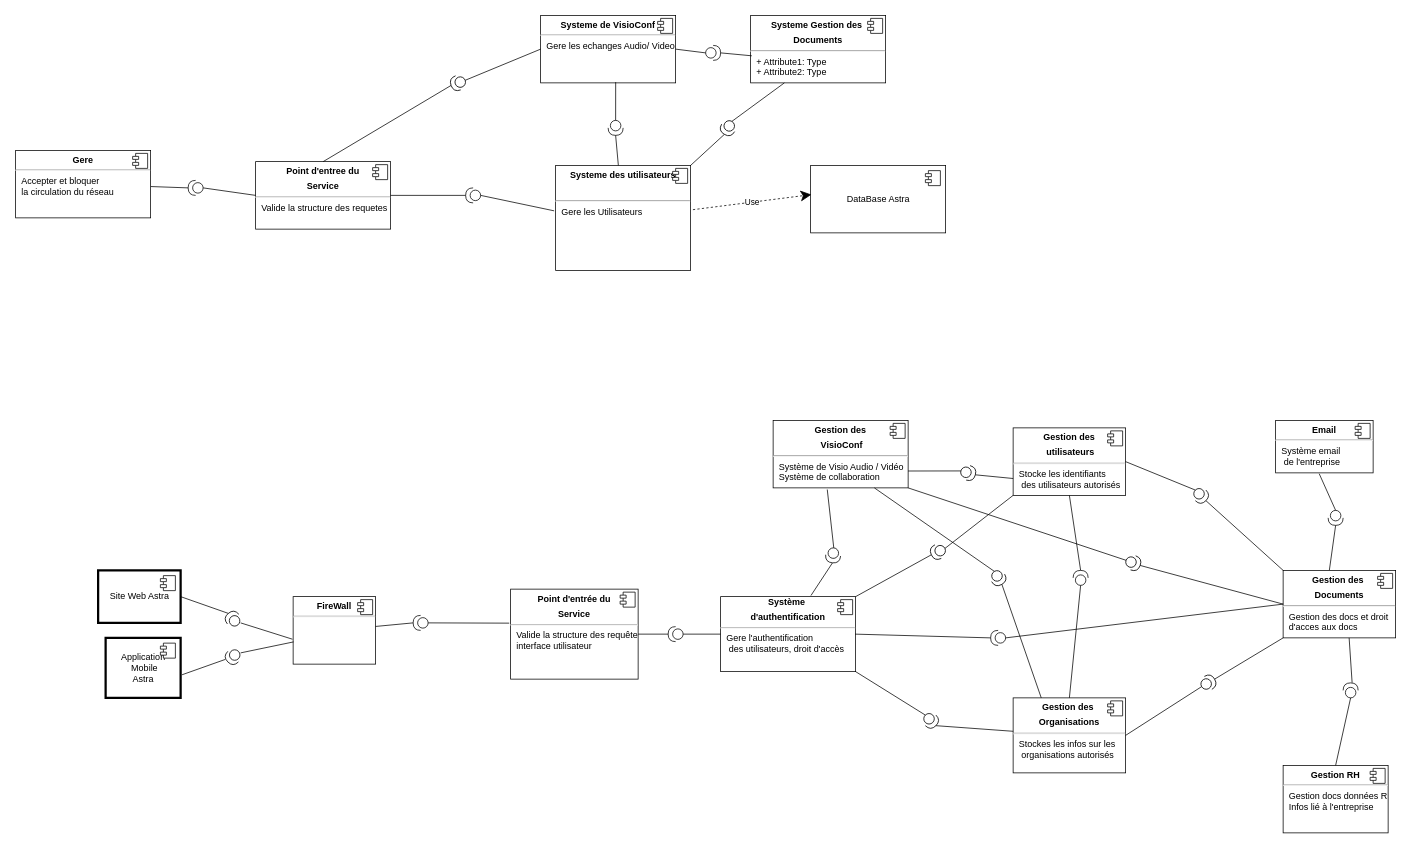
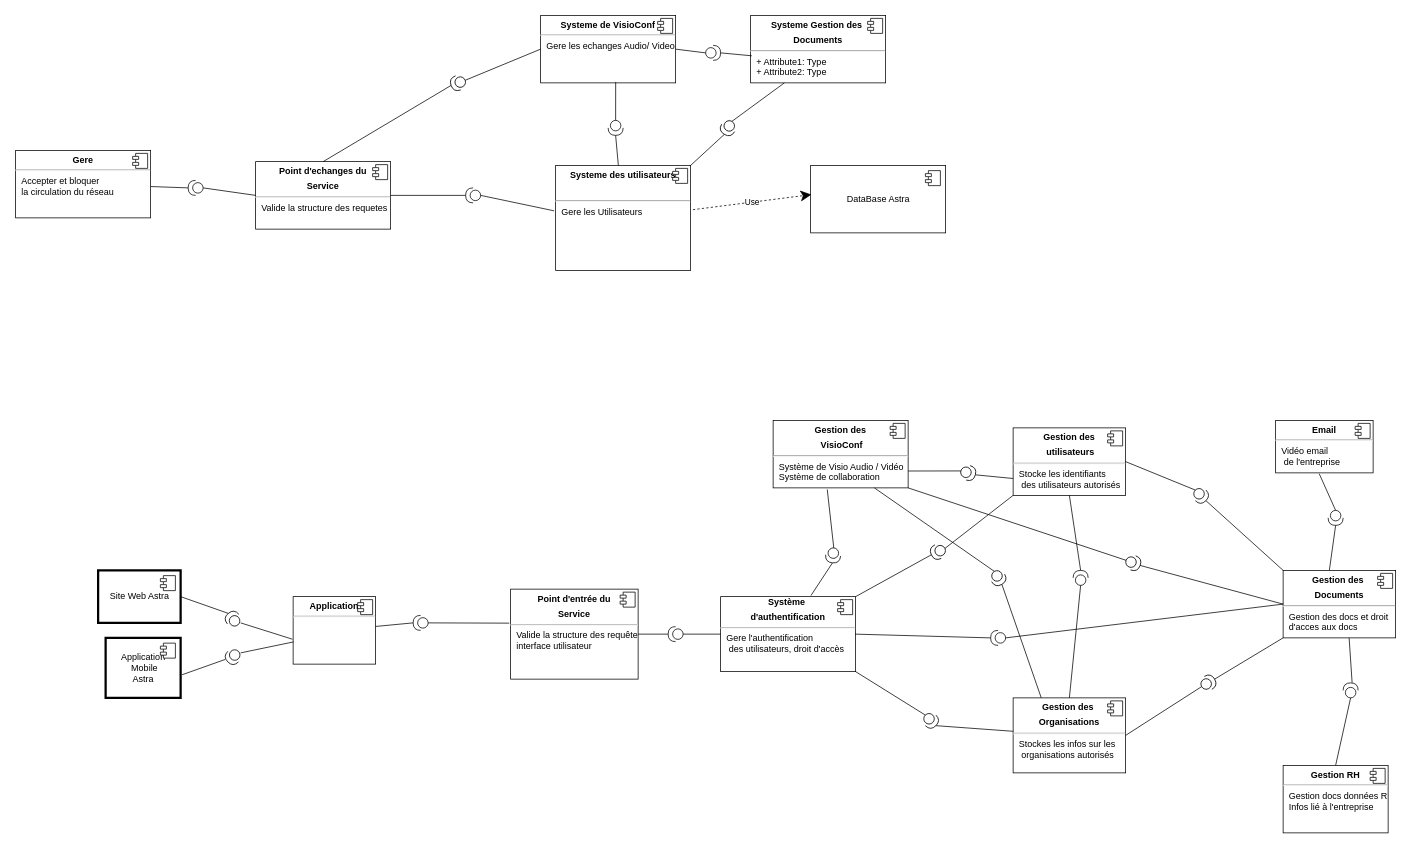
- <mxCell id="17" value="&lt;p style=&quot;margin: 0px ; margin-top: 6px ; text-align: center&quot;&gt;&lt;b&gt;Point d'entree du&lt;/b&gt;&lt;/p&gt;&lt;p style=&quot;margin: 0px ; margin-top: 6px ; text-align: center&quot;&gt;&lt;b&gt;Service&lt;/b&gt;&lt;/p&gt;&lt;hr&gt;&lt;p style=&quot;margin: 0px ; margin-left: 8px&quot;&gt;Valide la structure des requetes&lt;br&gt;&lt;br&gt;&lt;/p&gt;" style="align=left;overflow=fill;html=1;dropTarget=0;" vertex="1" parent="1"><mxGeometry x="340" y="215" width="180" height="90" as="geometry" /></mxCell>
+ <mxCell id="17" value="&lt;p style=&quot;margin: 0px ; margin-top: 6px ; text-align: center&quot;&gt;&lt;b&gt;Point d'echanges du&lt;/b&gt;&lt;/p&gt;&lt;p style=&quot;margin: 0px ; margin-top: 6px ; text-align: center&quot;&gt;&lt;b&gt;Service&lt;/b&gt;&lt;/p&gt;&lt;hr&gt;&lt;p style=&quot;margin: 0px ; margin-left: 8px&quot;&gt;Valide la structure des requetes&lt;br&gt;&lt;br&gt;&lt;/p&gt;" style="align=left;overflow=fill;html=1;dropTarget=0;" vertex="1" parent="1"><mxGeometry x="340" y="215" width="180" height="90" as="geometry" /></mxCell>
- <mxCell id="52" value="&lt;p style=&quot;margin: 0px ; margin-top: 6px ; text-align: center&quot;&gt;&lt;b&gt;Email&lt;/b&gt;&lt;/p&gt;&lt;hr&gt;&lt;p style=&quot;margin: 0px ; margin-left: 8px&quot;&gt;Système email&lt;/p&gt;&lt;p style=&quot;margin: 0px ; margin-left: 8px&quot;&gt;&amp;nbsp;de l'entreprise&lt;br&gt;&lt;br&gt;&lt;/p&gt;" style="align=left;overflow=fill;html=1;dropTarget=0;" vertex="1" parent="1"><mxGeometry x="1700" y="560" width="130" height="70" as="geometry" /></mxCell>
+ <mxCell id="52" value="&lt;p style=&quot;margin: 0px ; margin-top: 6px ; text-align: center&quot;&gt;&lt;b&gt;Email&lt;/b&gt;&lt;/p&gt;&lt;hr&gt;&lt;p style=&quot;margin: 0px ; margin-left: 8px&quot;&gt;Vidéo email&lt;/p&gt;&lt;p style=&quot;margin: 0px ; margin-left: 8px&quot;&gt;&amp;nbsp;de l'entreprise&lt;br&gt;&lt;br&gt;&lt;/p&gt;" style="align=left;overflow=fill;html=1;dropTarget=0;" vertex="1" parent="1"><mxGeometry x="1700" y="560" width="130" height="70" as="geometry" /></mxCell>
- <mxCell id="6" value="&lt;p style=&quot;margin: 0px ; margin-top: 6px ; text-align: center&quot;&gt;&lt;b&gt;FireWall&lt;/b&gt;&lt;/p&gt;&lt;hr&gt;&lt;p style=&quot;margin: 0px ; margin-left: 8px&quot;&gt;&lt;br&gt;&lt;br&gt;&lt;/p&gt;" style="align=left;overflow=fill;html=1;dropTarget=0;" vertex="1" parent="1"><mxGeometry x="390" y="795" width="110" height="90" as="geometry" /></mxCell>
+ <mxCell id="6" value="&lt;p style=&quot;margin: 0px ; margin-top: 6px ; text-align: center&quot;&gt;&lt;b&gt;Application&lt;/b&gt;&lt;/p&gt;&lt;hr&gt;&lt;p style=&quot;margin: 0px ; margin-left: 8px&quot;&gt;&lt;br&gt;&lt;br&gt;&lt;/p&gt;" style="align=left;overflow=fill;html=1;dropTarget=0;" vertex="1" parent="1"><mxGeometry x="390" y="795" width="110" height="90" as="geometry" /></mxCell>
